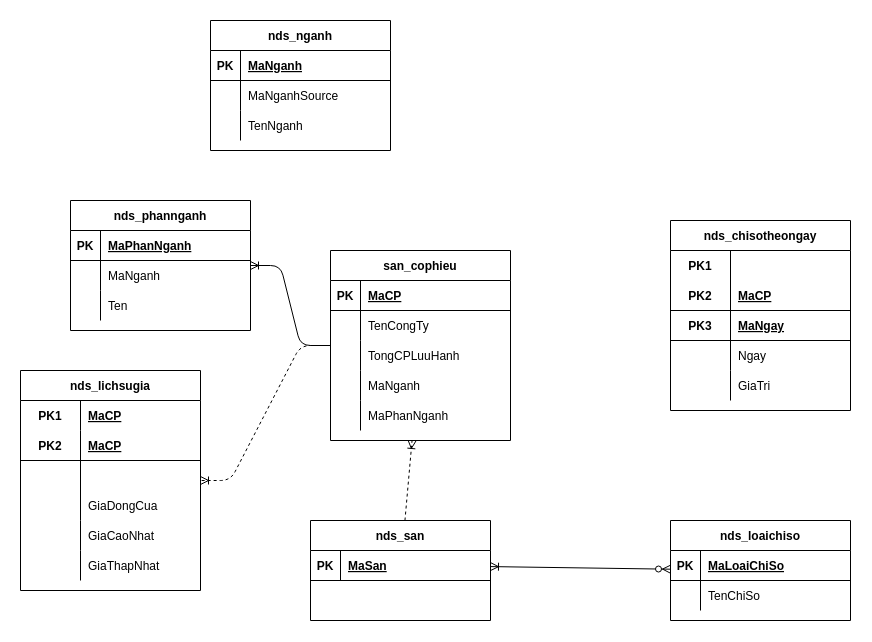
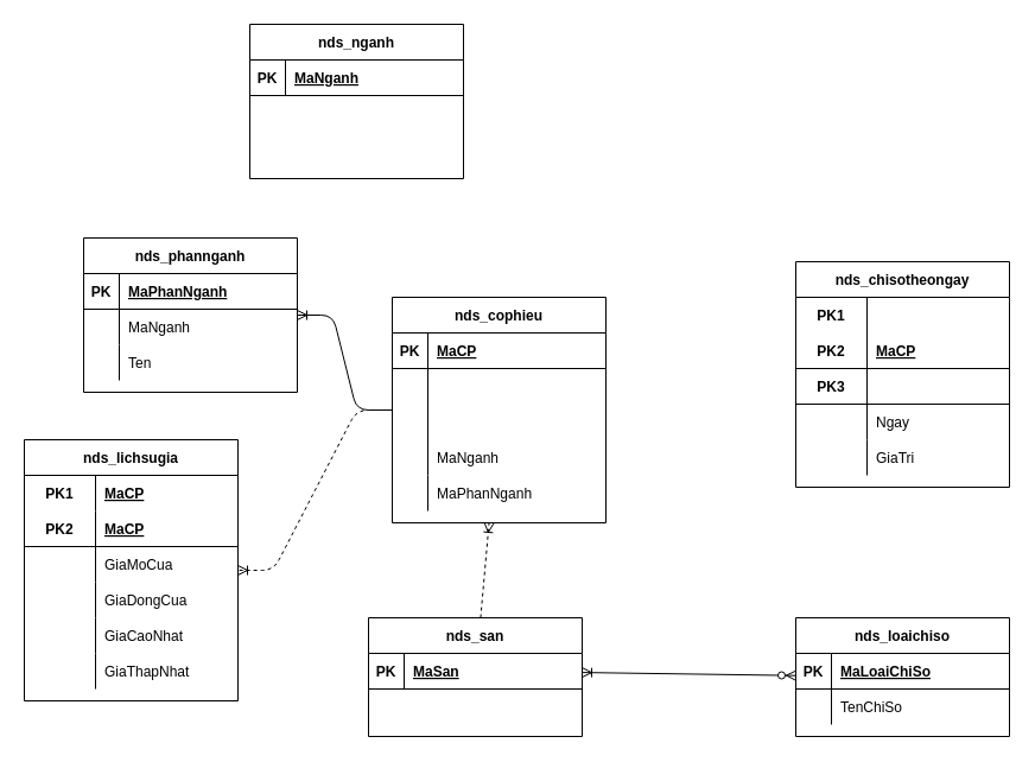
- <mxCell id="45" value="MaNganhSource" style="shape=partialRectangle;connectable=0;fillColor=none;top=0;left=0;bottom=0;right=0;align=left;spacingLeft=6;overflow=hidden;" vertex="1" parent="43"><mxGeometry x="30" width="150" height="30" as="geometry" /></mxCell>
- <mxCell id="48" value="TenNganh" style="shape=partialRectangle;connectable=0;fillColor=none;top=0;left=0;bottom=0;right=0;align=left;spacingLeft=6;overflow=hidden;" vertex="1" parent="46"><mxGeometry x="30" width="150" height="30" as="geometry" /></mxCell>
- <mxCell id="17" value="san_cophieu" style="shape=table;startSize=30;container=1;collapsible=1;childLayout=tableLayout;fixedRows=1;rowLines=0;fontStyle=1;align=center;resizeLast=1;" vertex="1" parent="1"><mxGeometry x="330" y="250" width="180" height="190" as="geometry" /></mxCell>
+ <mxCell id="17" value="nds_cophieu" style="shape=table;startSize=30;container=1;collapsible=1;childLayout=tableLayout;fixedRows=1;rowLines=0;fontStyle=1;align=center;resizeLast=1;" vertex="1" parent="1"><mxGeometry x="330" y="250" width="180" height="190" as="geometry" /></mxCell>
- <mxCell id="23" value="TenCongTy" style="shape=partialRectangle;connectable=0;fillColor=none;top=0;left=0;bottom=0;right=0;align=left;spacingLeft=6;overflow=hidden;" vertex="1" parent="21"><mxGeometry x="30" width="150" height="30" as="geometry" /></mxCell>
- <mxCell id="10" value="MaNgay" style="shape=partialRectangle;connectable=0;fillColor=none;top=0;left=0;bottom=0;right=0;align=left;spacingLeft=6;fontStyle=5;overflow=hidden;" vertex="1" parent="8"><mxGeometry x="60" width="120" height="30" as="geometry" /></mxCell>
- <mxCell id="26" value="TongCPLuuHanh" style="shape=partialRectangle;connectable=0;fillColor=none;top=0;left=0;bottom=0;right=0;align=left;spacingLeft=6;overflow=hidden;" vertex="1" parent="24"><mxGeometry x="30" width="150" height="30" as="geometry" /></mxCell>
+ <mxCell id="68" value="GiaMoCua" style="shape=partialRectangle;connectable=0;fillColor=none;top=0;left=0;bottom=0;right=0;align=left;spacingLeft=6;overflow=hidden;" vertex="1" parent="66"><mxGeometry x="60" width="120" height="30" as="geometry" /></mxCell>
